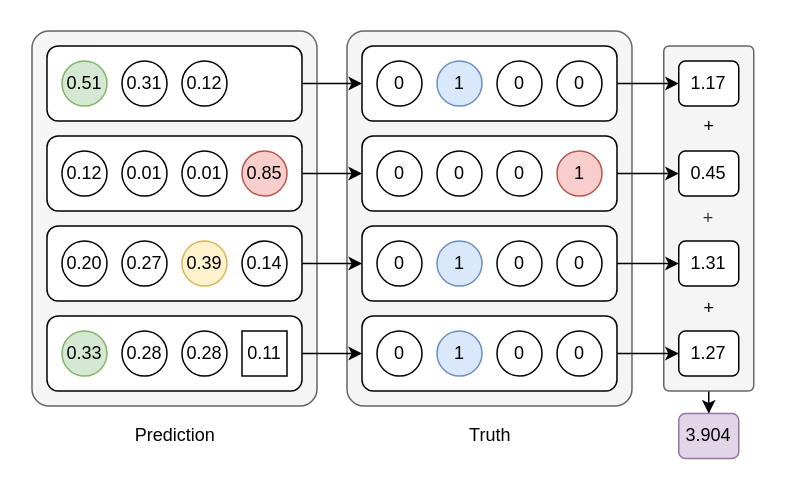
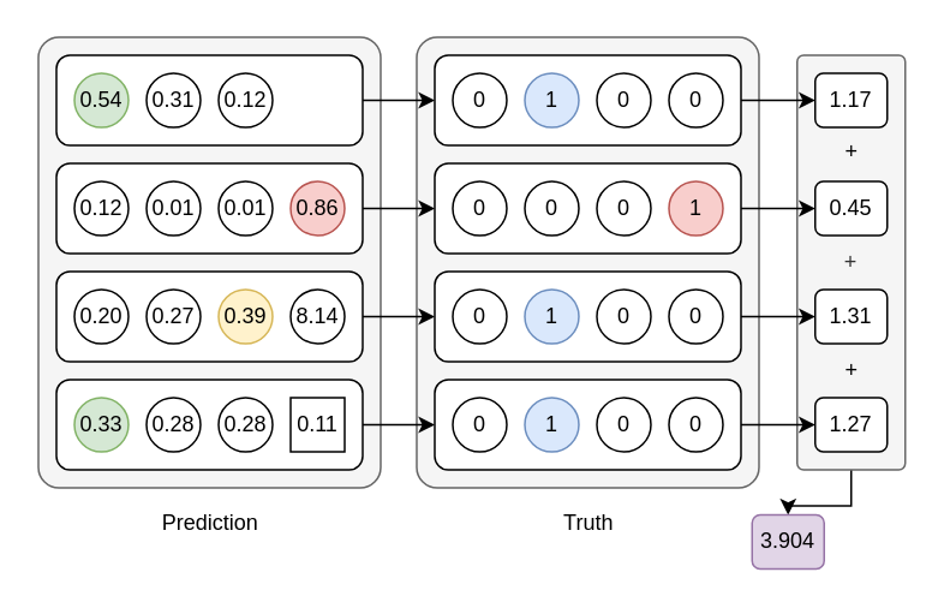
- <mxCell id="32" value="0.51" style="ellipse;whiteSpace=wrap;html=1;fillColor=#d5e8d4;strokeColor=#82b366;" vertex="1" parent="1"><mxGeometry x="40.83" y="40" width="30" height="30" as="geometry" /></mxCell>
+ <mxCell id="32" value="0.54" style="ellipse;whiteSpace=wrap;html=1;fillColor=#d5e8d4;strokeColor=#82b366;" vertex="1" parent="1"><mxGeometry x="40.83" y="40" width="30" height="30" as="geometry" /></mxCell>
- <mxCell id="40" value="0.85" style="ellipse;whiteSpace=wrap;html=1;fillColor=#f8cecc;strokeColor=#b85450;" vertex="1" parent="1"><mxGeometry x="160.83" y="100" width="30" height="30" as="geometry" /></mxCell>
+ <mxCell id="40" value="0.86" style="ellipse;whiteSpace=wrap;html=1;fillColor=#f8cecc;strokeColor=#b85450;" vertex="1" parent="1"><mxGeometry x="160.83" y="100" width="30" height="30" as="geometry" /></mxCell>
- <mxCell id="46" value="0.14" style="ellipse;whiteSpace=wrap;html=1;" vertex="1" parent="1"><mxGeometry x="160.83" y="160" width="30" height="30" as="geometry" /></mxCell>
+ <mxCell id="46" value="8.14" style="ellipse;whiteSpace=wrap;html=1;" vertex="1" parent="1"><mxGeometry x="160.83" y="160" width="30" height="30" as="geometry" /></mxCell>
- <mxCell id="59" value="3.904" style="rounded=1;whiteSpace=wrap;html=1;fillColor=#e1d5e7;strokeColor=#9673a6;" vertex="1" parent="1"><mxGeometry x="452" y="275" width="40" height="30" as="geometry" /></mxCell>
+ <mxCell id="59" value="3.904" style="rounded=1;whiteSpace=wrap;html=1;fillColor=#e1d5e7;strokeColor=#9673a6;" vertex="1" parent="1"><mxGeometry x="417" y="285" width="40" height="30" as="geometry" /></mxCell>
